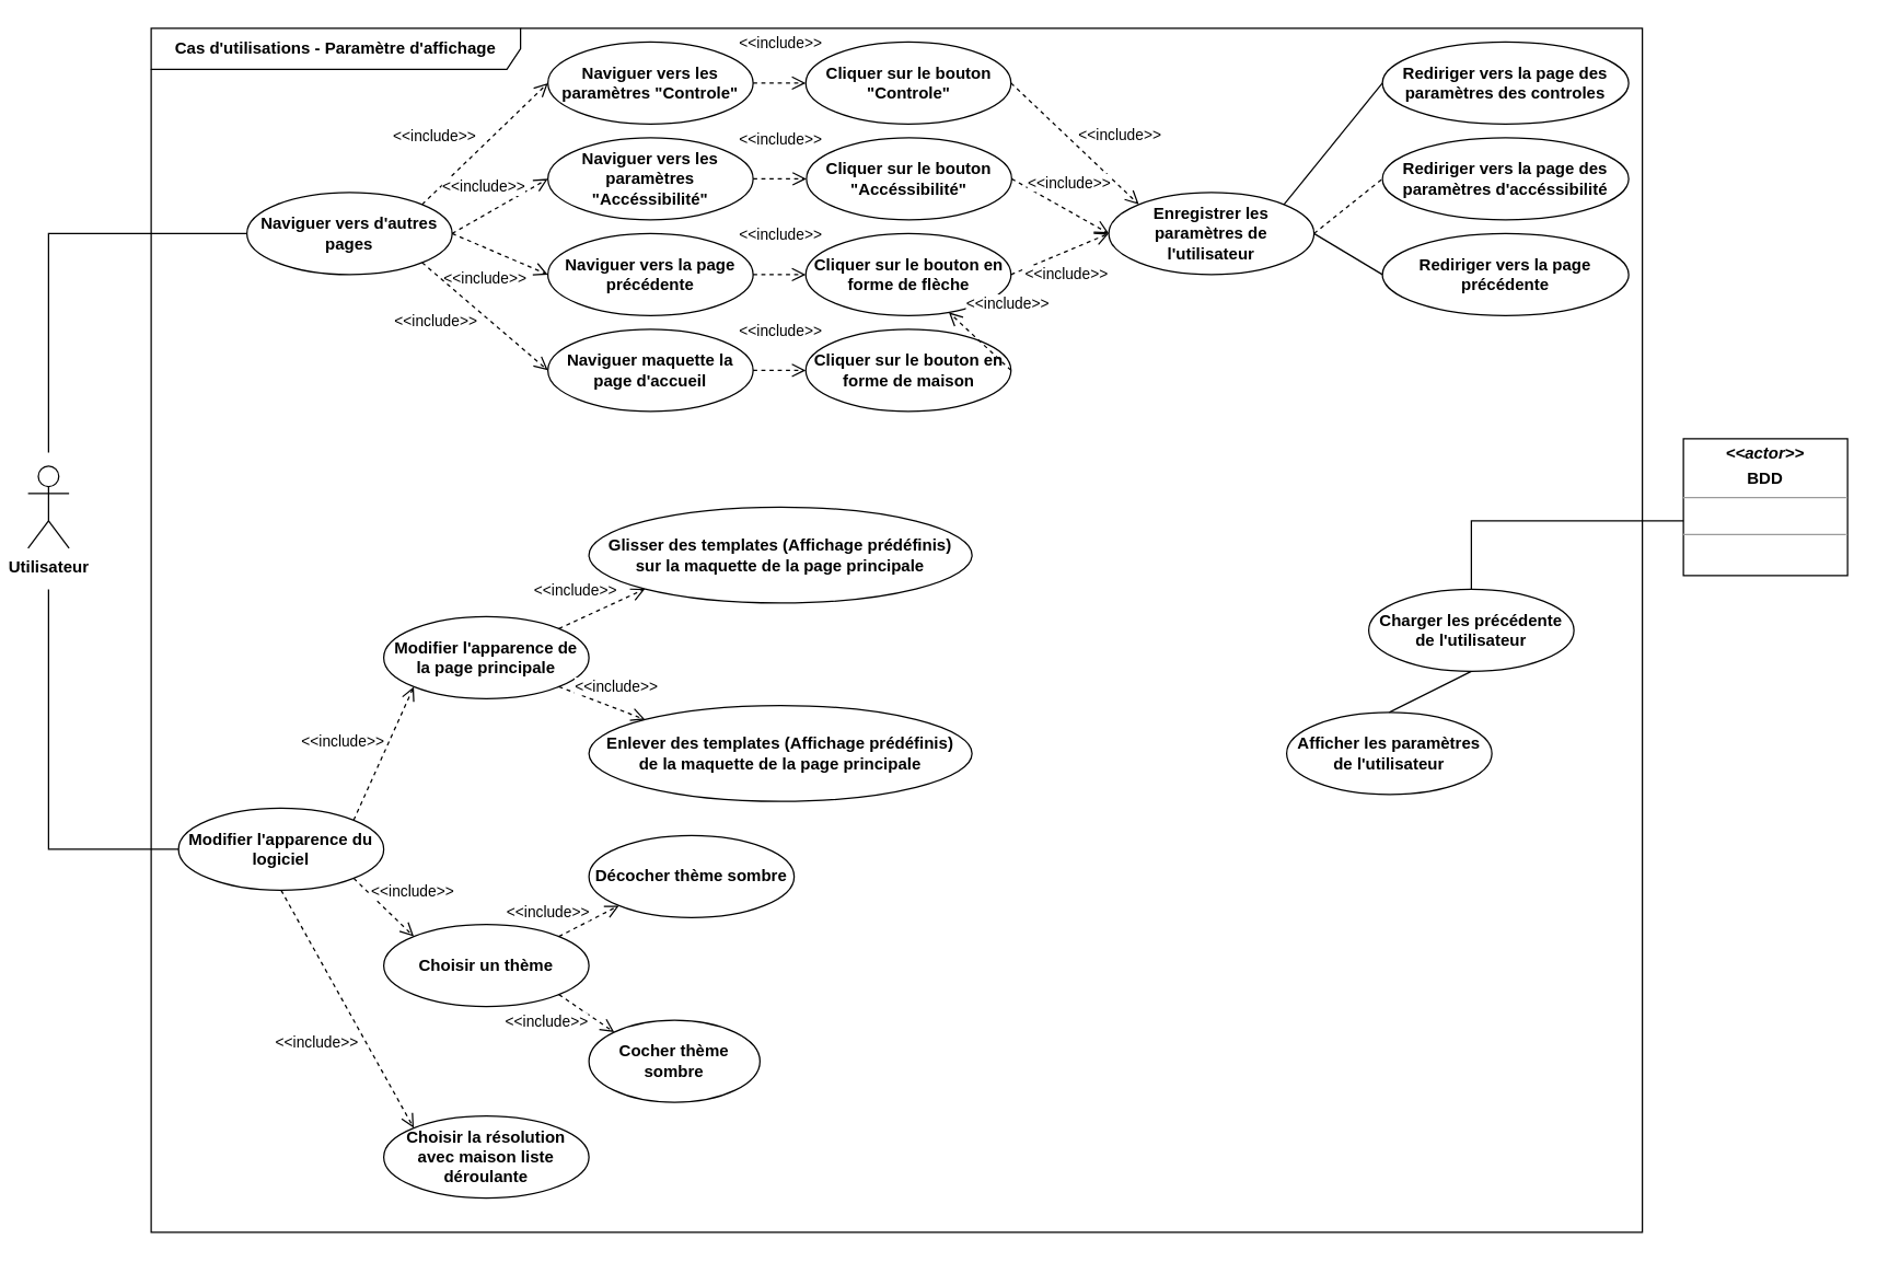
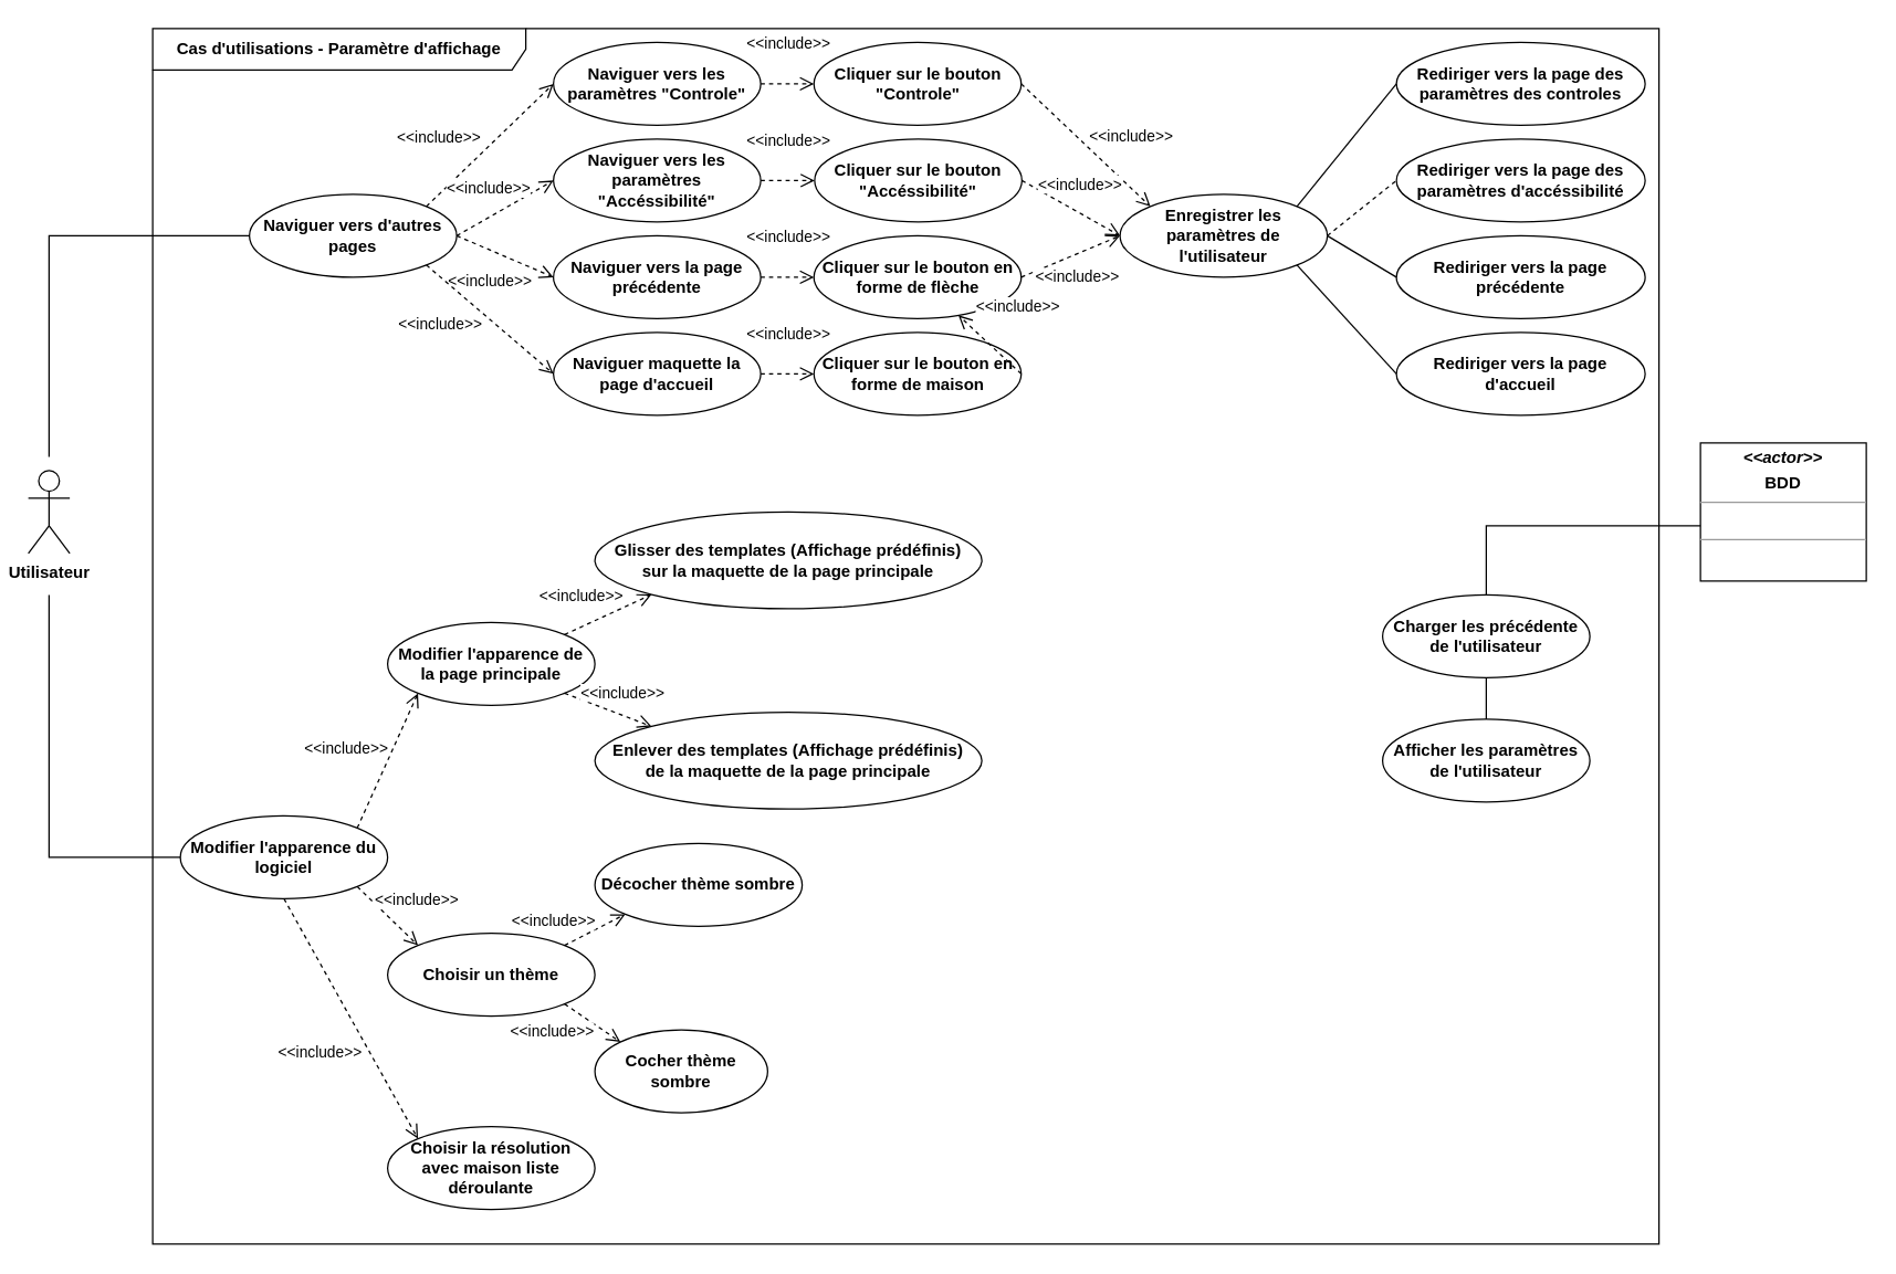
+ <mxCell id="53" value="" style="endArrow=none;html=1;rounded=0;entryX=0;entryY=0.5;entryDx=0;entryDy=0;exitX=1;exitY=1;exitDx=0;exitDy=0;" edge="1" parent="1" source="13" target="51"><mxGeometry width="50" height="50" relative="1" as="geometry"><mxPoint x="948.244" y="158.871" as="sourcePoint" /><mxPoint x="1020" y="70" as="targetPoint" /></mxGeometry></mxCell>
+ <mxCell id="51" value="&lt;div&gt;Rediriger vers la page &lt;br&gt;&lt;/div&gt;&lt;div&gt;d'accueil&lt;/div&gt;" style="ellipse;whiteSpace=wrap;html=1;fontStyle=1" vertex="1" parent="1"><mxGeometry x="1010" y="240" width="180" height="60" as="geometry" /></mxCell>
- <mxCell id="6" value="Afficher les paramètres de l'utilisateur" style="ellipse;whiteSpace=wrap;html=1;fontStyle=1" parent="1" vertex="1"><mxGeometry x="940" y="520" width="150" height="60" as="geometry" /></mxCell>
+ <mxCell id="6" value="Afficher les paramètres de l'utilisateur" style="ellipse;whiteSpace=wrap;html=1;fontStyle=1" parent="1" vertex="1"><mxGeometry x="1000" y="520" width="150" height="60" as="geometry" /></mxCell>
